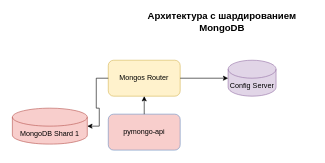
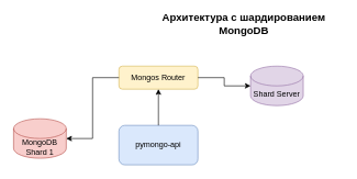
- <mxCell id="3" value="Mongos Router" style="rounded=1;whiteSpace=wrap;html=1;fillColor=#fff2cc;strokeColor=#d6b656;" vertex="1" parent="1"><mxGeometry x="180" y="100" width="120" height="60" as="geometry" /></mxCell>
+ <mxCell id="3" value="Mongos Router" style="rounded=1;whiteSpace=wrap;html=1;fillColor=#fff2cc;strokeColor=#d6b656;" vertex="1" parent="1"><mxGeometry x="180" y="100" width="120" height="35" as="geometry" /></mxCell>
- <mxCell id="4" value="Config Server" style="shape=cylinder3;whiteSpace=wrap;html=1;boundedLbl=1;backgroundOutline=1;size=15;fillColor=#e1d5e7;strokeColor=#9673a6;" vertex="1" parent="1"><mxGeometry x="380" y="100" width="80" height="60" as="geometry" /></mxCell>
+ <mxCell id="4" value="Shard Server" style="shape=cylinder3;whiteSpace=wrap;html=1;boundedLbl=1;backgroundOutline=1;size=15;fillColor=#e1d5e7;strokeColor=#9673a6;" vertex="1" parent="1"><mxGeometry x="380" y="100" width="80" height="60" as="geometry" /></mxCell>
- <mxCell id="5" value="MongoDB Shard 1" style="shape=cylinder3;whiteSpace=wrap;html=1;boundedLbl=1;backgroundOutline=1;size=15;fillColor=#f8cecc;strokeColor=#b85450;" vertex="1" parent="1"><mxGeometry x="20" y="180" width="125" height="60" as="geometry" /></mxCell>
+ <mxCell id="5" value="MongoDB Shard 1" style="shape=cylinder3;whiteSpace=wrap;html=1;boundedLbl=1;backgroundOutline=1;size=15;fillColor=#f8cecc;strokeColor=#b85450;" vertex="1" parent="1"><mxGeometry x="20" y="180" width="80" height="60" as="geometry" /></mxCell>
- <mxCell id="2" value="pymongo-api" style="rounded=1;whiteSpace=wrap;html=1;fillColor=#f8cecc;strokeColor=#6c8ebf;" vertex="1" parent="1"><mxGeometry x="180" y="190" width="120" height="60" as="geometry" /></mxCell>
+ <mxCell id="2" value="pymongo-api" style="rounded=1;whiteSpace=wrap;html=1;fillColor=#dae8fc;strokeColor=#6c8ebf;" vertex="1" parent="1"><mxGeometry x="180" y="190" width="120" height="60" as="geometry" /></mxCell>
